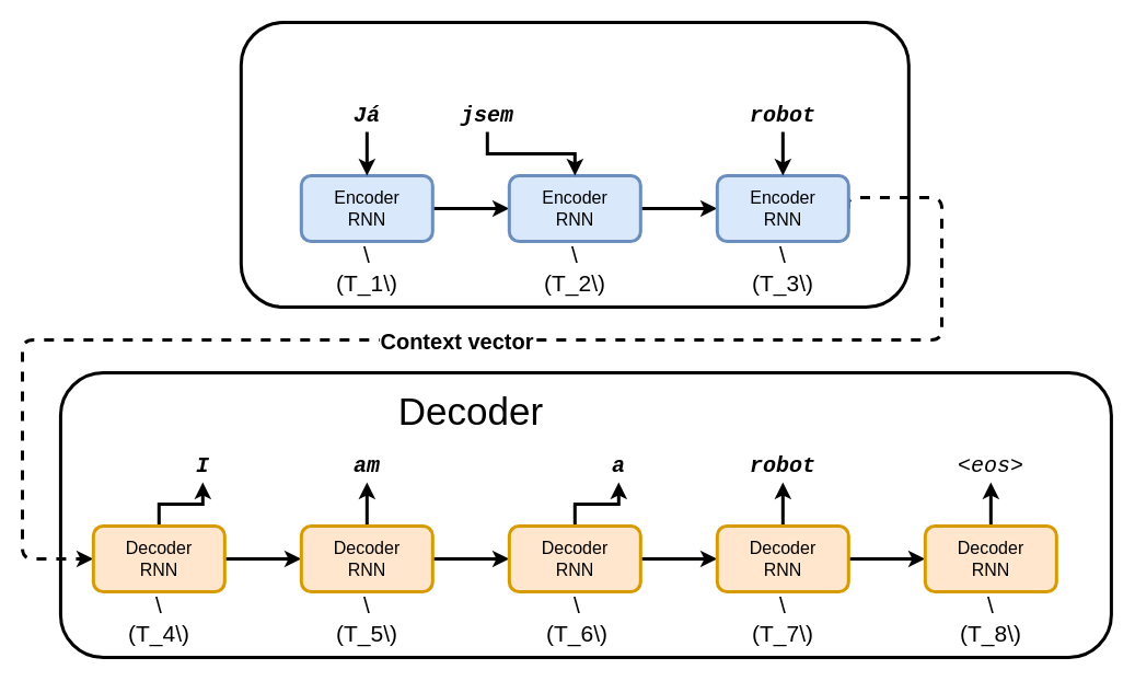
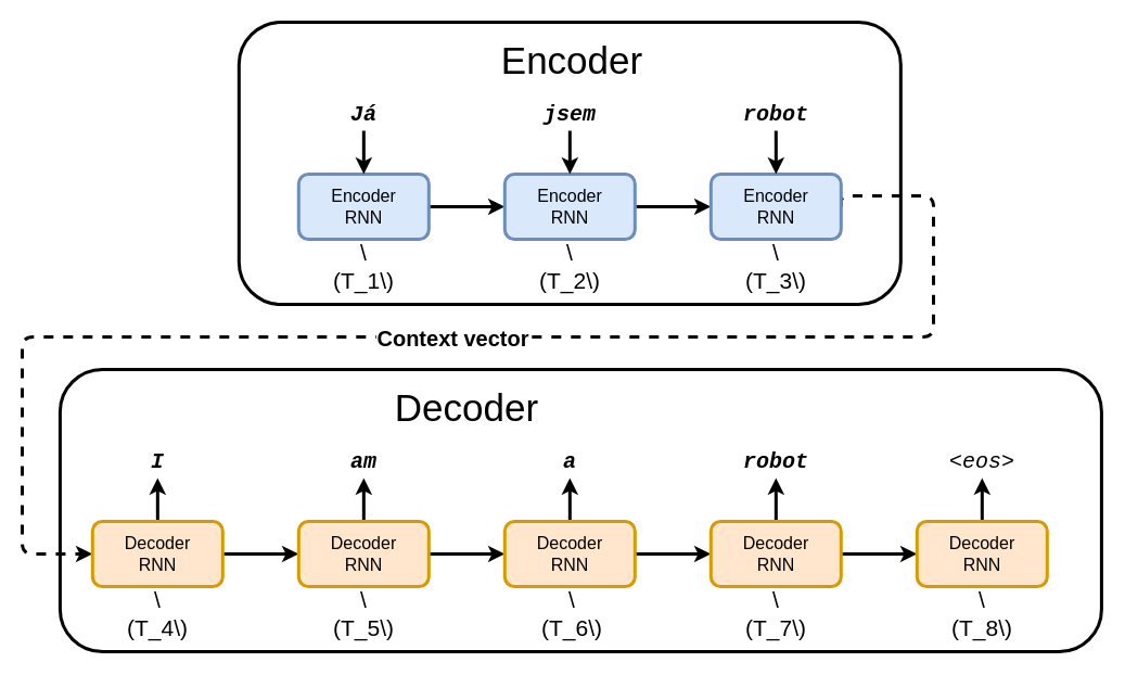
+ <mxCell id="44" value="Encoder" style="text;html=1;strokeColor=none;fillColor=none;align=center;verticalAlign=middle;whiteSpace=wrap;rounded=0;fontSize=35;" vertex="1" parent="1"><mxGeometry x="447" y="30" width="160.16" height="50" as="geometry" /></mxCell>
- <mxCell id="27" value="jsem" style="text;html=1;strokeColor=none;fillColor=none;align=center;verticalAlign=middle;whiteSpace=wrap;rounded=0;strokeWidth=3;fontFamily=Courier New;fontSize=20;fontStyle=3" vertex="1" parent="1"><mxGeometry x="414.82" y="90" width="60" height="30" as="geometry" /></mxCell>
+ <mxCell id="27" value="jsem" style="text;html=1;strokeColor=none;fillColor=none;align=center;verticalAlign=middle;whiteSpace=wrap;rounded=0;strokeWidth=3;fontFamily=Courier New;fontSize=20;fontStyle=3" vertex="1" parent="1"><mxGeometry x="494.82" y="90" width="60" height="30" as="geometry" /></mxCell>
- <mxCell id="32" value="I" style="text;html=1;strokeColor=none;fillColor=none;align=center;verticalAlign=middle;whiteSpace=wrap;rounded=0;strokeWidth=3;fontFamily=Courier New;fontSize=20;fontStyle=3" vertex="1" parent="1"><mxGeometry x="154.82" y="410" width="60" height="30" as="geometry" /></mxCell>
+ <mxCell id="32" value="I" style="text;html=1;strokeColor=none;fillColor=none;align=center;verticalAlign=middle;whiteSpace=wrap;rounded=0;strokeWidth=3;fontFamily=Courier New;fontSize=20;fontStyle=3" vertex="1" parent="1"><mxGeometry x="114.82" y="410" width="60" height="30" as="geometry" /></mxCell>
- <mxCell id="34" value="a" style="text;html=1;strokeColor=none;fillColor=none;align=center;verticalAlign=middle;whiteSpace=wrap;rounded=0;strokeWidth=3;fontFamily=Courier New;fontSize=20;fontStyle=3" vertex="1" parent="1"><mxGeometry x="534.82" y="410" width="60" height="30" as="geometry" /></mxCell>
+ <mxCell id="34" value="a" style="text;html=1;strokeColor=none;fillColor=none;align=center;verticalAlign=middle;whiteSpace=wrap;rounded=0;strokeWidth=3;fontFamily=Courier New;fontSize=20;fontStyle=3" vertex="1" parent="1"><mxGeometry x="494.82" y="410" width="60" height="30" as="geometry" /></mxCell>
